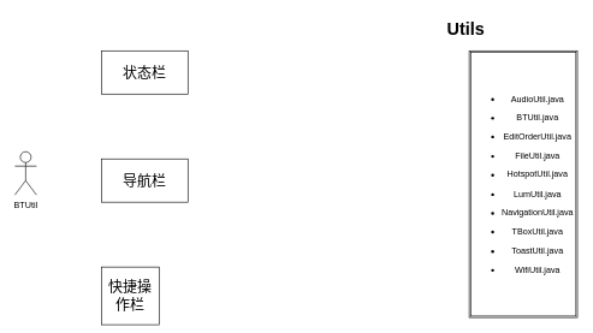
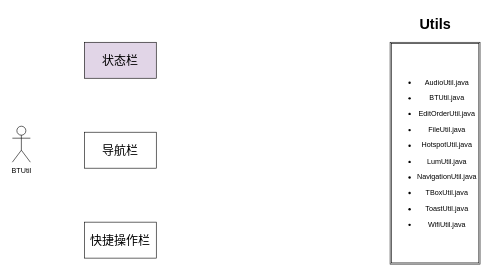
- <mxCell id="7" value="Utils" style="text;strokeColor=none;fillColor=none;html=1;fontSize=24;fontStyle=1;verticalAlign=middle;align=center;" vertex="1" parent="1"><mxGeometry x="595" y="20" width="100" height="40" as="geometry" /></mxCell>
+ <mxCell id="7" value="Utils" style="text;strokeColor=none;fillColor=none;html=1;fontSize=24;fontStyle=1;verticalAlign=middle;align=center;" vertex="1" parent="1"><mxGeometry x="675" y="20" width="100" height="40" as="geometry" /></mxCell>
- <mxCell id="3" value="&lt;font style=&quot;font-size: 20px&quot;&gt;状态栏&lt;/font&gt;" style="rounded=0;whiteSpace=wrap;html=1;" vertex="1" parent="1"><mxGeometry x="140" y="70" width="120" height="60" as="geometry" /></mxCell>
+ <mxCell id="3" value="&lt;font style=&quot;font-size: 20px&quot;&gt;状态栏&lt;/font&gt;" style="rounded=0;whiteSpace=wrap;html=1;fillColor=#e1d5e7;" vertex="1" parent="1"><mxGeometry x="140" y="70" width="120" height="60" as="geometry" /></mxCell>
- <mxCell id="5" value="&lt;font style=&quot;font-size: 20px&quot;&gt;快捷操作栏&lt;/font&gt;" style="rounded=0;whiteSpace=wrap;html=1;" vertex="1" parent="1"><mxGeometry x="140" y="370" width="80" height="80" as="geometry" /></mxCell>
+ <mxCell id="5" value="&lt;font style=&quot;font-size: 20px&quot;&gt;快捷操作栏&lt;/font&gt;" style="rounded=0;whiteSpace=wrap;html=1;" vertex="1" parent="1"><mxGeometry x="140" y="370" width="120" height="60" as="geometry" /></mxCell>
